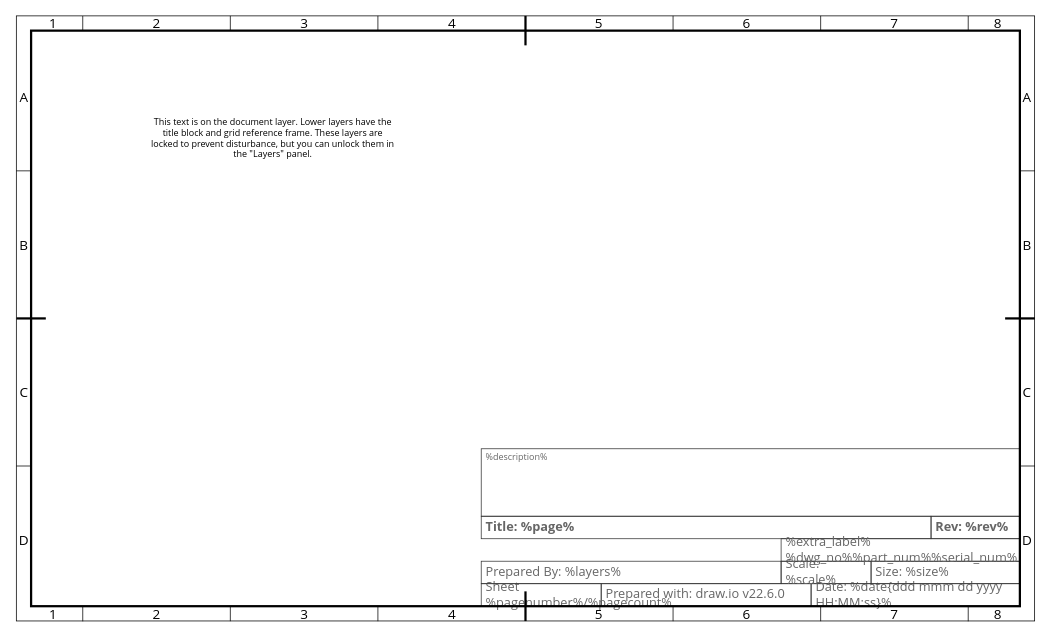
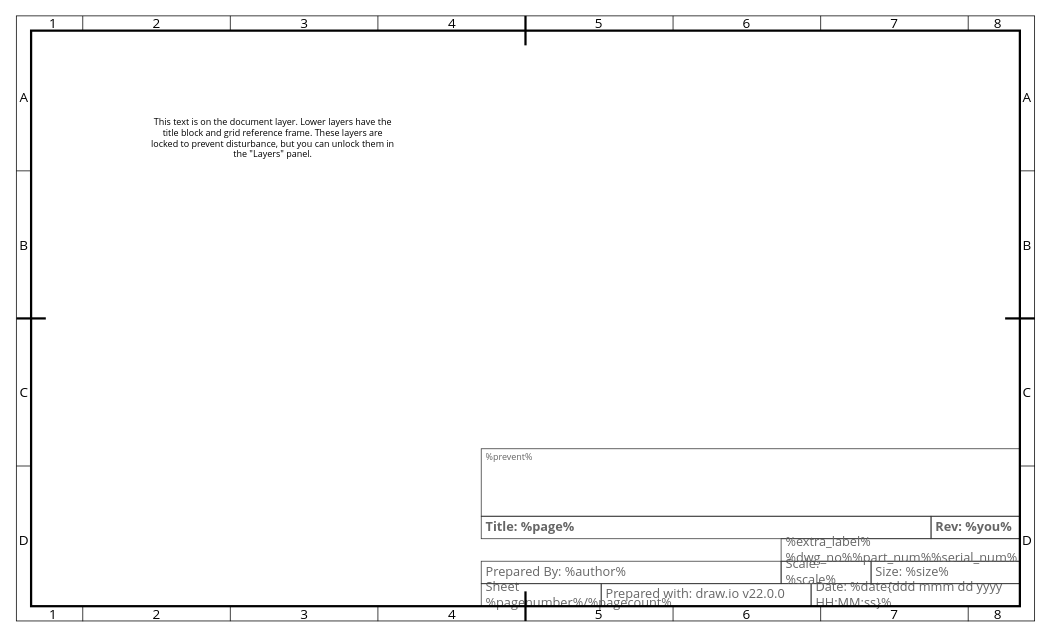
- <mxCell id="8" value="&lt;div align=&quot;left&quot;&gt;%description%&lt;/div&gt;" style="strokeWidth=1;shadow=0;dashed=0;html=1;shape=mxgraph.mockup.text.textBox;fontColor=#666666;align=left;verticalAlign=top;fontSize=12;spacingLeft=4;spacingTop=-3;whiteSpace=wrap;strokeColor=#333333;mainText=;fillColor=none;fontFamily=Open Sans;movable=1;resizable=1;rotatable=1;deletable=1;editable=1;locked=0;connectable=1;" parent="1" vertex="1"><mxGeometry x="640.77" y="598.08" width="718.5" height="90" as="geometry" /></mxCell>
+ <mxCell id="8" value="&lt;div align=&quot;left&quot;&gt;%prevent%&lt;/div&gt;" style="strokeWidth=1;shadow=0;dashed=0;html=1;shape=mxgraph.mockup.text.textBox;fontColor=#666666;align=left;verticalAlign=top;fontSize=12;spacingLeft=4;spacingTop=-3;whiteSpace=wrap;strokeColor=#333333;mainText=;fillColor=none;fontFamily=Open Sans;movable=1;resizable=1;rotatable=1;deletable=1;editable=1;locked=0;connectable=1;" parent="1" vertex="1"><mxGeometry x="640.77" y="598.08" width="718.5" height="90" as="geometry" /></mxCell>
- <mxCell id="9" value="&lt;b&gt;Rev: %rev%&lt;br&gt;&lt;/b&gt;" style="strokeWidth=1;shadow=0;dashed=0;align=center;html=1;shape=mxgraph.mockup.text.textBox;fontColor=#666666;align=left;fontSize=17;spacingLeft=4;spacingTop=-3;whiteSpace=wrap;strokeColor=#333333;mainText=;fillColor=none;fontFamily=Open Sans;movable=1;resizable=1;rotatable=1;deletable=1;editable=1;locked=0;connectable=1;" parent="1" vertex="1"><mxGeometry x="1240.77" y="688.08" width="118.5" height="30" as="geometry" /></mxCell>
+ <mxCell id="9" value="&lt;b&gt;Rev: %you%&lt;br&gt;&lt;/b&gt;" style="strokeWidth=1;shadow=0;dashed=0;align=center;html=1;shape=mxgraph.mockup.text.textBox;fontColor=#666666;align=left;fontSize=17;spacingLeft=4;spacingTop=-3;whiteSpace=wrap;strokeColor=#333333;mainText=;fillColor=none;fontFamily=Open Sans;movable=1;resizable=1;rotatable=1;deletable=1;editable=1;locked=0;connectable=1;" parent="1" vertex="1"><mxGeometry x="1240.77" y="688.08" width="118.5" height="30" as="geometry" /></mxCell>
- <mxCell id="12" value="Prepared By: %layers%" style="strokeWidth=1;shadow=0;dashed=0;align=center;html=1;shape=mxgraph.mockup.text.textBox;fontColor=#666666;align=left;fontSize=17;spacingLeft=4;spacingTop=-3;whiteSpace=wrap;strokeColor=#333333;mainText=;fillColor=none;fontFamily=Open Sans;movable=1;resizable=1;rotatable=1;deletable=1;editable=1;locked=0;connectable=1;" parent="1" vertex="1"><mxGeometry x="640.77" y="748.08" width="400" height="30" as="geometry" /></mxCell>
+ <mxCell id="12" value="Prepared By: %author%" style="strokeWidth=1;shadow=0;dashed=0;align=center;html=1;shape=mxgraph.mockup.text.textBox;fontColor=#666666;align=left;fontSize=17;spacingLeft=4;spacingTop=-3;whiteSpace=wrap;strokeColor=#333333;mainText=;fillColor=none;fontFamily=Open Sans;movable=1;resizable=1;rotatable=1;deletable=1;editable=1;locked=0;connectable=1;" parent="1" vertex="1"><mxGeometry x="640.77" y="748.08" width="400" height="30" as="geometry" /></mxCell>
- <mxCell id="4" value="Prepared with: draw.io v22.6.0" style="strokeWidth=1;shadow=0;dashed=0;align=center;html=1;shape=mxgraph.mockup.text.textBox;fontColor=#666666;align=left;fontSize=17;spacingLeft=4;spacingTop=-3;whiteSpace=wrap;strokeColor=#333333;mainText=;fillColor=none;fontFamily=Open Sans;movable=1;resizable=1;rotatable=1;deletable=1;editable=1;locked=0;connectable=1;" parent="1" vertex="1"><mxGeometry x="800.77" y="778.08" width="280" height="30" as="geometry" /></mxCell>
+ <mxCell id="4" value="Prepared with: draw.io v22.0.0" style="strokeWidth=1;shadow=0;dashed=0;align=center;html=1;shape=mxgraph.mockup.text.textBox;fontColor=#666666;align=left;fontSize=17;spacingLeft=4;spacingTop=-3;whiteSpace=wrap;strokeColor=#333333;mainText=;fillColor=none;fontFamily=Open Sans;movable=1;resizable=1;rotatable=1;deletable=1;editable=1;locked=0;connectable=1;" parent="1" vertex="1"><mxGeometry x="800.77" y="778.08" width="280" height="30" as="geometry" /></mxCell>
